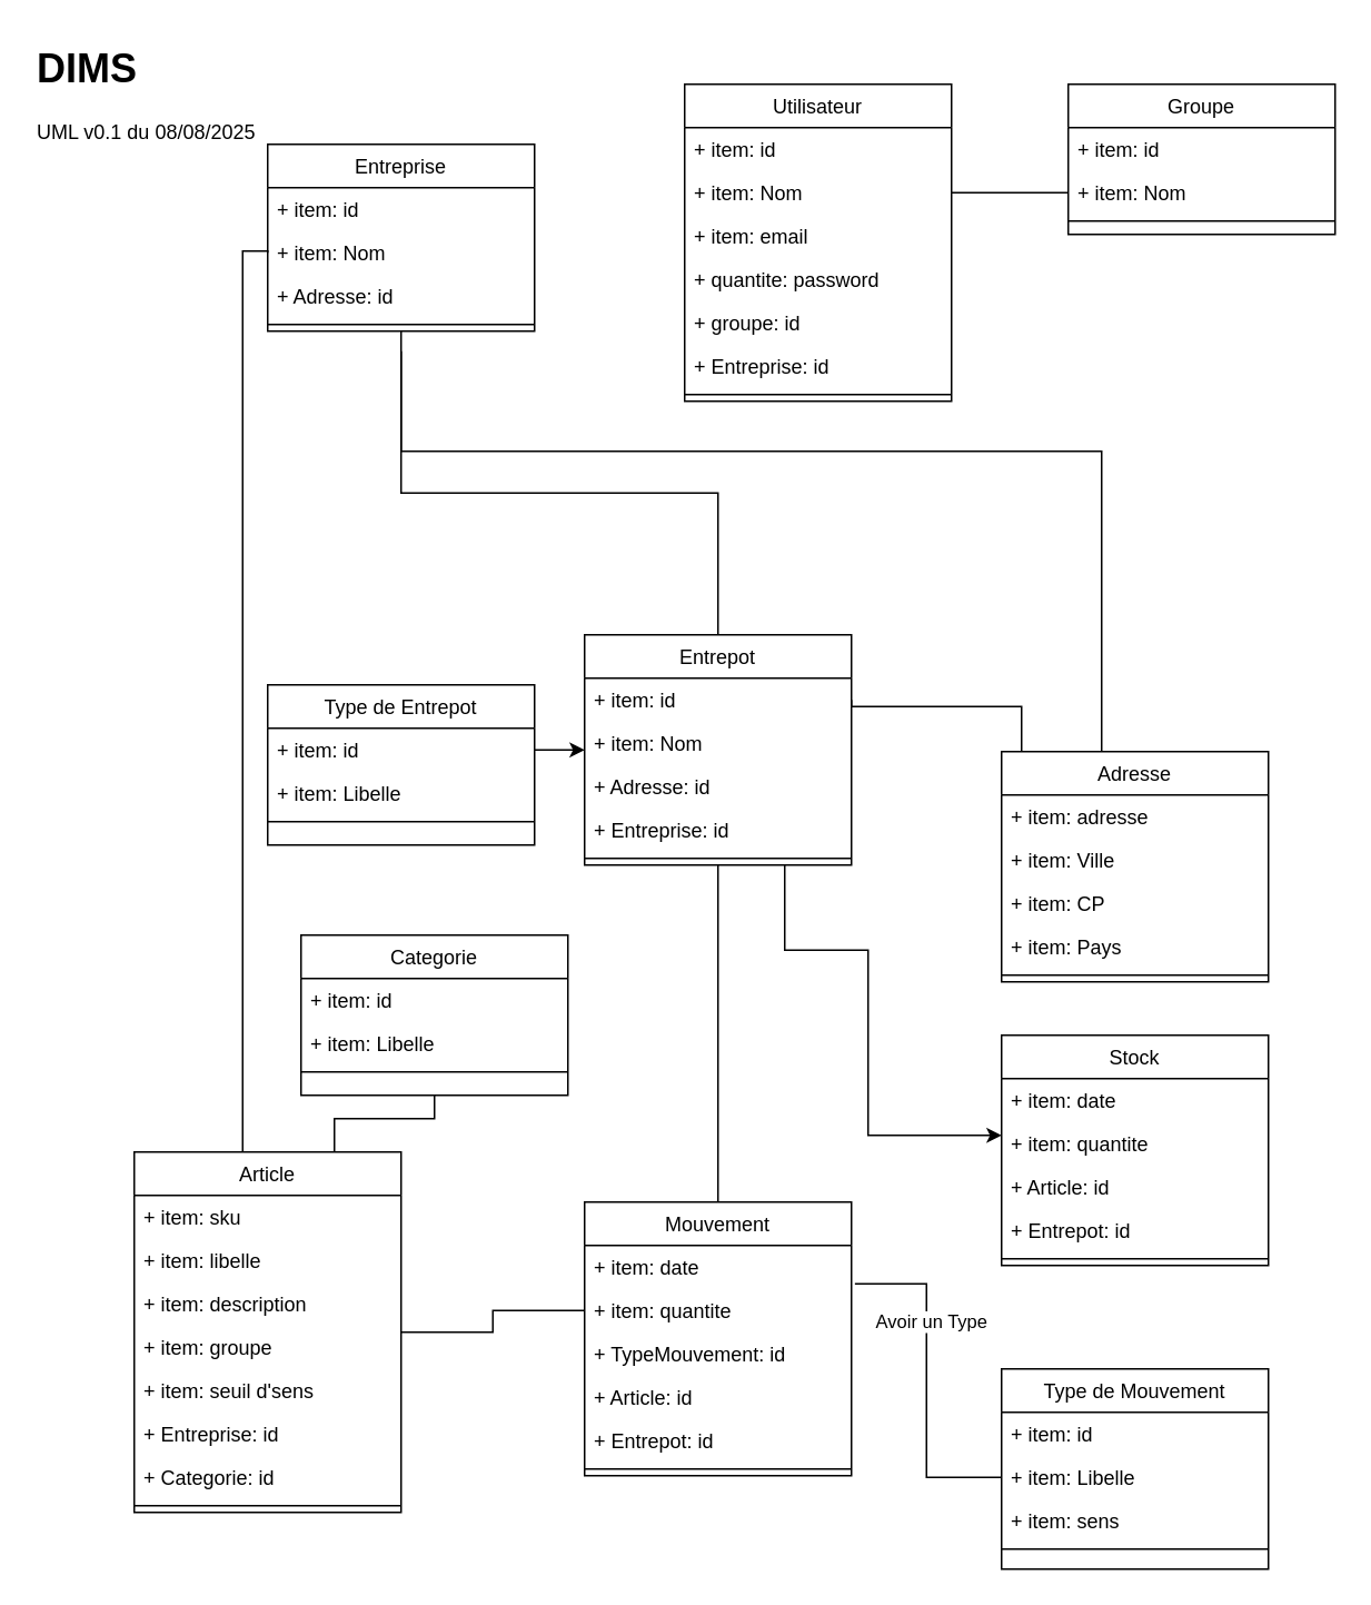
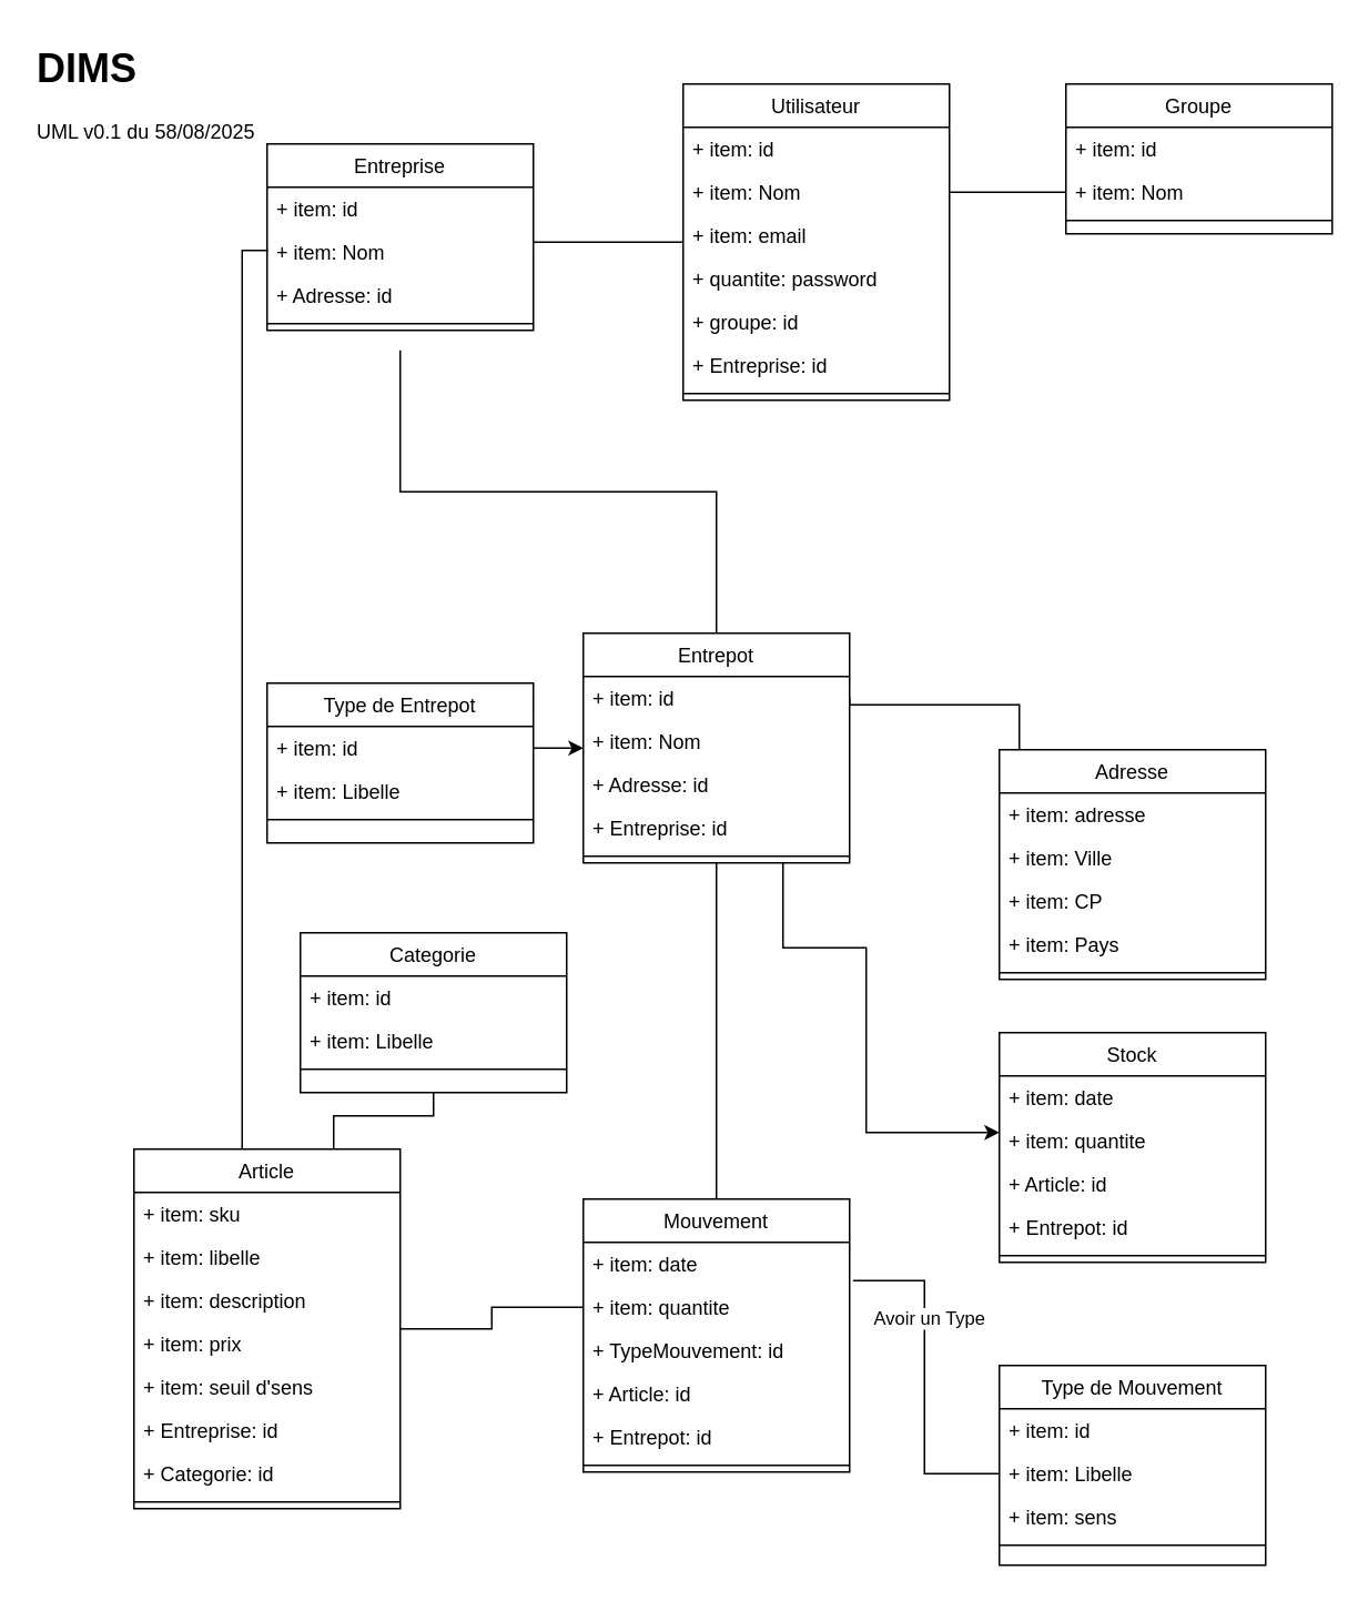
- <mxCell id="64" value="&lt;h1 style=&quot;margin-top: 0px;&quot;&gt;DIMS&lt;/h1&gt;&lt;p&gt;UML v0.1 du 08/08/2025&lt;/p&gt;" style="text;html=1;whiteSpace=wrap;overflow=hidden;rounded=0;" parent="1" vertex="1"><mxGeometry x="20" y="20" width="180" height="80" as="geometry" /></mxCell>
+ <mxCell id="64" value="&lt;h1 style=&quot;margin-top: 0px;&quot;&gt;DIMS&lt;/h1&gt;&lt;p&gt;UML v0.1 du 58/08/2025&lt;/p&gt;" style="text;html=1;whiteSpace=wrap;overflow=hidden;rounded=0;" parent="1" vertex="1"><mxGeometry x="20" y="20" width="180" height="80" as="geometry" /></mxCell>
+ <mxCell id="42" style="edgeStyle=orthogonalEdgeStyle;rounded=0;orthogonalLoop=1;jettySize=auto;html=1;shadow=0;strokeColor=default;strokeWidth=1;align=center;verticalAlign=middle;fontFamily=Helvetica;fontSize=11;fontColor=default;labelBackgroundColor=default;elbow=vertical;startFill=0;endArrow=none;endFill=1;endSize=10;curved=0;" parent="1" source="34" target="3" edge="1"><mxGeometry relative="1" as="geometry"><Array as="points"><mxPoint x="530" y="130" /><mxPoint x="530" y="130" /></Array></mxGeometry></mxCell>
- <mxCell id="58" style="edgeStyle=orthogonalEdgeStyle;rounded=0;orthogonalLoop=1;jettySize=auto;html=1;exitX=0.5;exitY=1;exitDx=0;exitDy=0;shadow=0;strokeColor=default;strokeWidth=1;align=center;verticalAlign=middle;fontFamily=Helvetica;fontSize=11;fontColor=default;labelBackgroundColor=default;elbow=vertical;startFill=0;endArrow=none;endFill=1;endSize=10;curved=0;" parent="1" source="3" target="28" edge="1"><mxGeometry relative="1" as="geometry"><mxPoint x="210" y="200" as="sourcePoint" /><Array as="points"><mxPoint x="240" y="270" /><mxPoint x="660" y="270" /></Array></mxGeometry></mxCell>
- <mxCell id="14" value="+ item: groupe" style="text;strokeColor=none;fillColor=none;align=left;verticalAlign=top;spacingLeft=4;spacingRight=4;overflow=hidden;rotatable=0;points=[[0,0.5],[1,0.5]];portConstraint=eastwest;whiteSpace=wrap;html=1;" parent="10" vertex="1"><mxGeometry y="104" width="160" height="26" as="geometry" /></mxCell>
+ <mxCell id="14" value="+ item: prix" style="text;strokeColor=none;fillColor=none;align=left;verticalAlign=top;spacingLeft=4;spacingRight=4;overflow=hidden;rotatable=0;points=[[0,0.5],[1,0.5]];portConstraint=eastwest;whiteSpace=wrap;html=1;" parent="10" vertex="1"><mxGeometry y="104" width="160" height="26" as="geometry" /></mxCell>
